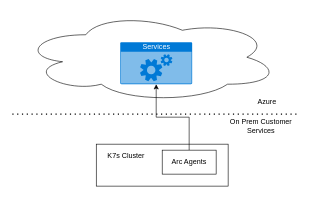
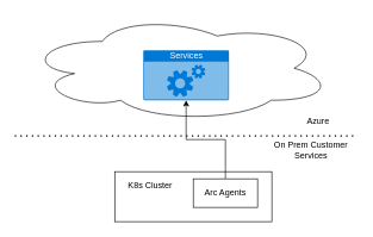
- <mxCell id="10" value="K7s Cluster" style="text;html=1;strokeColor=none;fillColor=none;align=center;verticalAlign=middle;whiteSpace=wrap;rounded=0;" vertex="1" parent="1"><mxGeometry x="170" y="250" width="80" height="20" as="geometry" /></mxCell>
+ <mxCell id="10" value="K8s Cluster" style="text;html=1;strokeColor=none;fillColor=none;align=center;verticalAlign=middle;whiteSpace=wrap;rounded=0;" vertex="1" parent="1"><mxGeometry x="170" y="250" width="80" height="20" as="geometry" /></mxCell>
